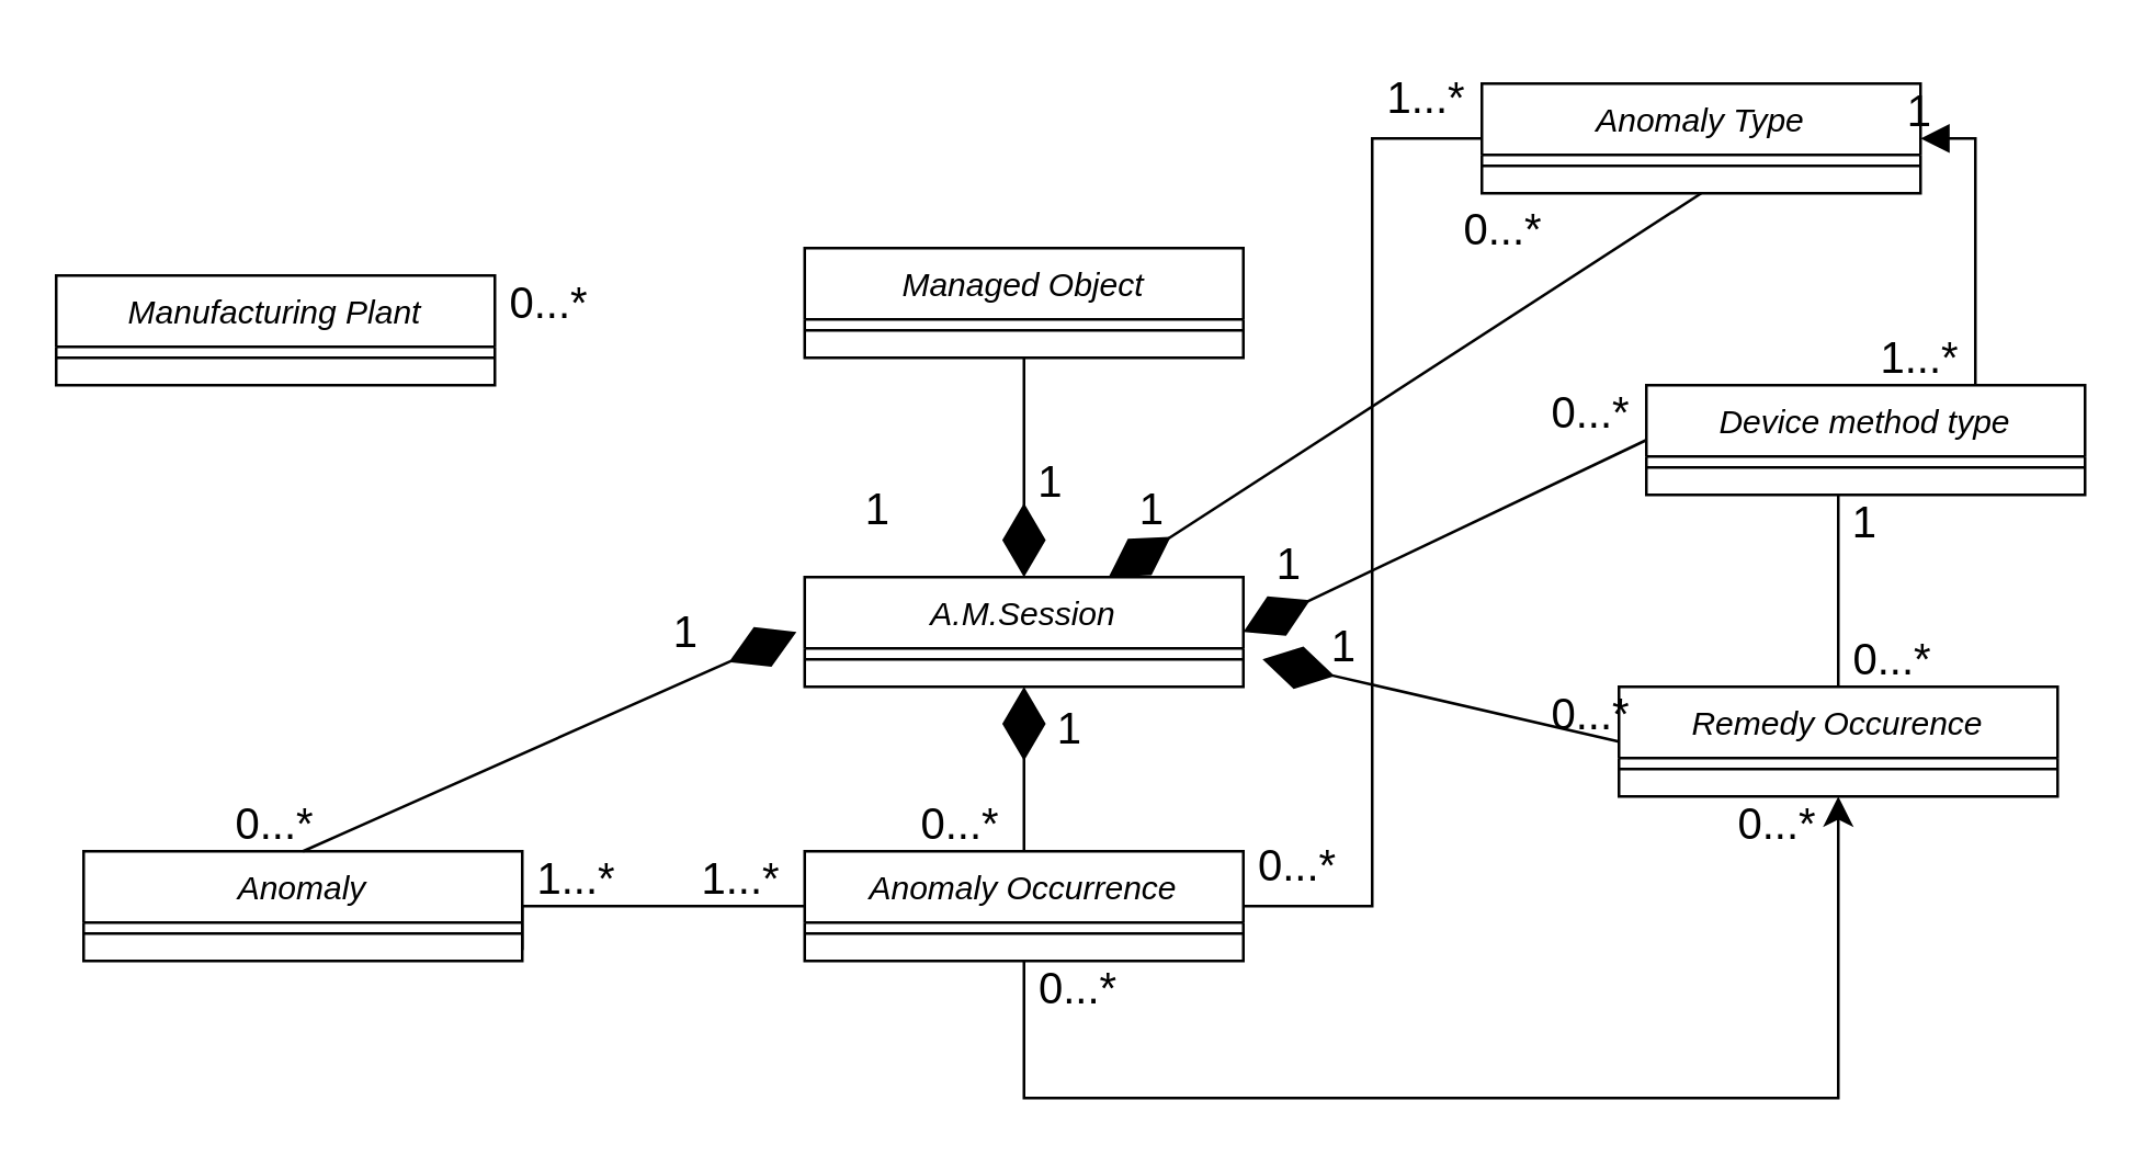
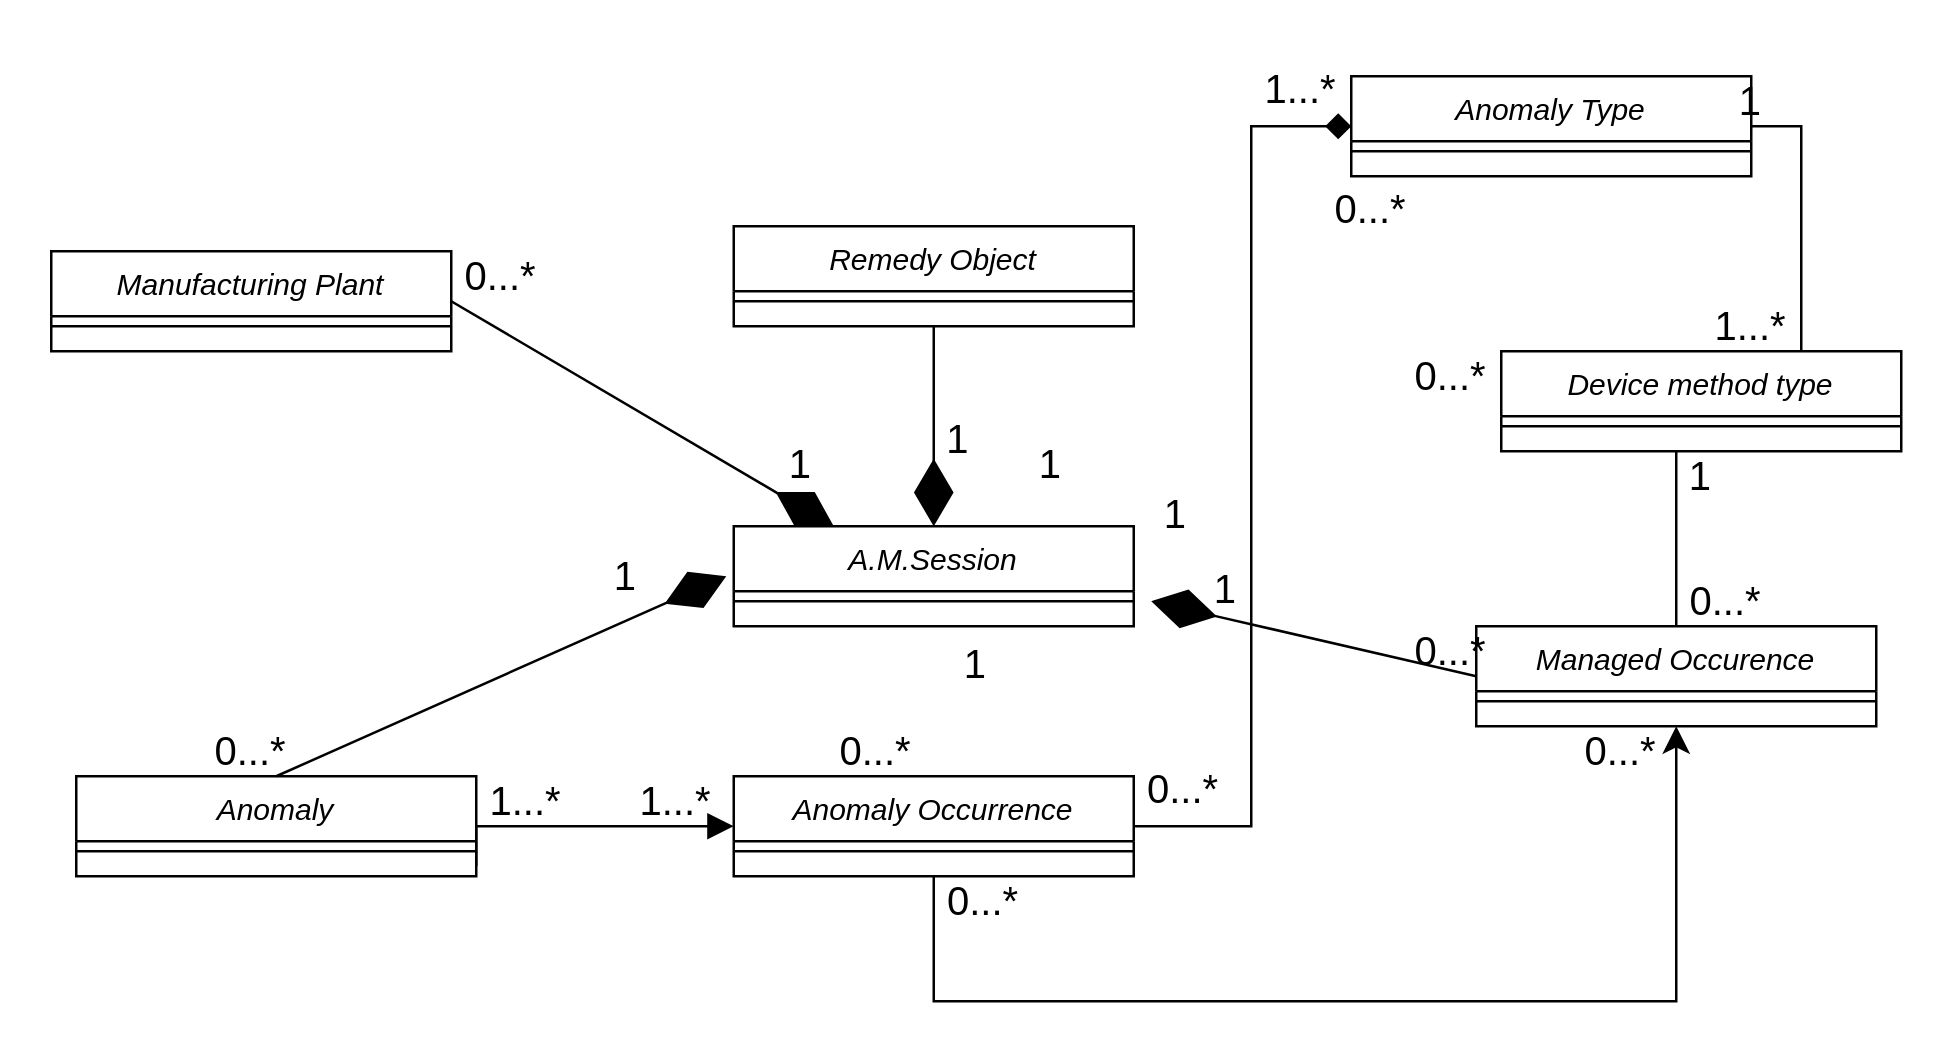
- <mxCell id="51" value="" style="endArrow=none;html=1;rounded=0;fontSize=12;startSize=8;endSize=8;entryX=0;entryY=0.5;entryDx=0;entryDy=0;exitX=1;exitY=0.5;exitDx=0;exitDy=0;" edge="1" parent="1" source="6" target="16"><mxGeometry width="50" height="50" relative="1" as="geometry"><mxPoint x="383" y="360" as="sourcePoint" /><mxPoint x="680" y="300" as="targetPoint" /><Array as="points"><mxPoint x="500" y="330" /><mxPoint x="500" y="50" /></Array></mxGeometry></mxCell>
+ <mxCell id="51" value="" style="endArrow=diamond;html=1;rounded=0;fontSize=12;startSize=8;endSize=8;entryX=0;entryY=0.5;entryDx=0;entryDy=0;exitX=1;exitY=0.5;exitDx=0;exitDy=0;" edge="1" parent="1" source="6" target="16"><mxGeometry width="50" height="50" relative="1" as="geometry"><mxPoint x="383" y="360" as="sourcePoint" /><mxPoint x="680" y="300" as="targetPoint" /><Array as="points"><mxPoint x="500" y="330" /><mxPoint x="500" y="50" /></Array></mxGeometry></mxCell>
- <mxCell id="38" value="" style="endArrow=block;html=1;rounded=0;fontSize=12;startSize=8;endSize=8;entryX=1;entryY=0.5;entryDx=0;entryDy=0;exitX=0.75;exitY=0;exitDx=0;exitDy=0;" edge="1" parent="1" source="12" target="16"><mxGeometry width="50" height="50" relative="1" as="geometry"><mxPoint x="490" y="190" as="sourcePoint" /><mxPoint x="540" y="140" as="targetPoint" /><Array as="points"><mxPoint x="720" y="50" /></Array></mxGeometry></mxCell>
+ <mxCell id="38" value="" style="endArrow=none;html=1;rounded=0;fontSize=12;startSize=8;endSize=8;entryX=1;entryY=0.5;entryDx=0;entryDy=0;exitX=0.75;exitY=0;exitDx=0;exitDy=0;" edge="1" parent="1" source="12" target="16"><mxGeometry width="50" height="50" relative="1" as="geometry"><mxPoint x="490" y="190" as="sourcePoint" /><mxPoint x="540" y="140" as="targetPoint" /><Array as="points"><mxPoint x="720" y="50" /></Array></mxGeometry></mxCell>
- <mxCell id="10" value="Managed Object" style="swimlane;fontStyle=2;align=center;verticalAlign=top;childLayout=stackLayout;horizontal=1;startSize=26;horizontalStack=0;resizeParent=1;resizeLast=0;collapsible=1;marginBottom=0;rounded=0;shadow=0;strokeWidth=1;" vertex="1" parent="1"><mxGeometry x="293" y="90" width="160" height="40" as="geometry"><mxRectangle x="230" y="140" width="160" height="26" as="alternateBounds" /></mxGeometry></mxCell>
+ <mxCell id="10" value="Remedy Object" style="swimlane;fontStyle=2;align=center;verticalAlign=top;childLayout=stackLayout;horizontal=1;startSize=26;horizontalStack=0;resizeParent=1;resizeLast=0;collapsible=1;marginBottom=0;rounded=0;shadow=0;strokeWidth=1;" vertex="1" parent="1"><mxGeometry x="293" y="90" width="160" height="40" as="geometry"><mxRectangle x="230" y="140" width="160" height="26" as="alternateBounds" /></mxGeometry></mxCell>
- <mxCell id="22" value="" style="endArrow=diamondThin;endFill=1;endSize=24;html=1;rounded=0;fontSize=12;curved=1;exitX=0.5;exitY=1;exitDx=0;exitDy=0;" edge="1" parent="1" source="16" target="8"><mxGeometry width="160" relative="1" as="geometry"><mxPoint x="383" y="320" as="sourcePoint" /><mxPoint x="383" y="260" as="targetPoint" /></mxGeometry></mxCell>
+ <mxCell id="19" value="" style="endArrow=diamondThin;endFill=1;endSize=24;html=1;rounded=0;fontSize=12;curved=1;exitX=1;exitY=0.5;exitDx=0;exitDy=0;entryX=0.25;entryY=0;entryDx=0;entryDy=0;" edge="1" parent="1" source="2" target="8"><mxGeometry width="160" relative="1" as="geometry"><mxPoint x="383" y="140" as="sourcePoint" /><mxPoint x="383" y="220" as="targetPoint" /></mxGeometry></mxCell>
- <mxCell id="23" value="" style="endArrow=diamondThin;endFill=1;endSize=24;html=1;rounded=0;fontSize=12;curved=1;exitX=0;exitY=0.5;exitDx=0;exitDy=0;entryX=1;entryY=0.5;entryDx=0;entryDy=0;" edge="1" parent="1" source="12" target="8"><mxGeometry width="160" relative="1" as="geometry"><mxPoint x="610" y="80" as="sourcePoint" /><mxPoint x="411" y="220" as="targetPoint" /></mxGeometry></mxCell>
- <mxCell id="14" value="Remedy Occurence" style="swimlane;fontStyle=2;align=center;verticalAlign=top;childLayout=stackLayout;horizontal=1;startSize=26;horizontalStack=0;resizeParent=1;resizeLast=0;collapsible=1;marginBottom=0;rounded=0;shadow=0;strokeWidth=1;" vertex="1" parent="1"><mxGeometry x="590" y="250" width="160" height="40" as="geometry"><mxRectangle x="230" y="140" width="160" height="26" as="alternateBounds" /></mxGeometry></mxCell>
+ <mxCell id="14" value="Managed Occurence" style="swimlane;fontStyle=2;align=center;verticalAlign=top;childLayout=stackLayout;horizontal=1;startSize=26;horizontalStack=0;resizeParent=1;resizeLast=0;collapsible=1;marginBottom=0;rounded=0;shadow=0;strokeWidth=1;" vertex="1" parent="1"><mxGeometry x="590" y="250" width="160" height="40" as="geometry"><mxRectangle x="230" y="140" width="160" height="26" as="alternateBounds" /></mxGeometry></mxCell>
- <mxCell id="21" value="" style="endArrow=diamondThin;endFill=1;endSize=24;html=1;rounded=0;fontSize=12;curved=1;entryX=0.5;entryY=1;entryDx=0;entryDy=0;" edge="1" parent="1" source="6" target="8"><mxGeometry width="160" relative="1" as="geometry"><mxPoint x="120" y="320" as="sourcePoint" /><mxPoint x="300" y="240" as="targetPoint" /></mxGeometry></mxCell>
- <mxCell id="47" value="" style="endArrow=none;html=1;rounded=0;fontSize=12;startSize=8;endSize=8;entryX=0;entryY=0.5;entryDx=0;entryDy=0;exitX=1;exitY=0.5;exitDx=0;exitDy=0;" edge="1" parent="1" source="4" target="6"><mxGeometry width="50" height="50" relative="1" as="geometry"><mxPoint x="230" y="346" as="sourcePoint" /><mxPoint x="680" y="300" as="targetPoint" /><Array as="points"><mxPoint x="270" y="330" /></Array></mxGeometry></mxCell>
+ <mxCell id="47" value="" style="endArrow=block;html=1;rounded=0;fontSize=12;startSize=8;endSize=8;entryX=0;entryY=0.5;entryDx=0;entryDy=0;exitX=1;exitY=0.5;exitDx=0;exitDy=0;" edge="1" parent="1" source="4" target="6"><mxGeometry width="50" height="50" relative="1" as="geometry"><mxPoint x="230" y="346" as="sourcePoint" /><mxPoint x="680" y="300" as="targetPoint" /><Array as="points"><mxPoint x="270" y="330" /></Array></mxGeometry></mxCell>
